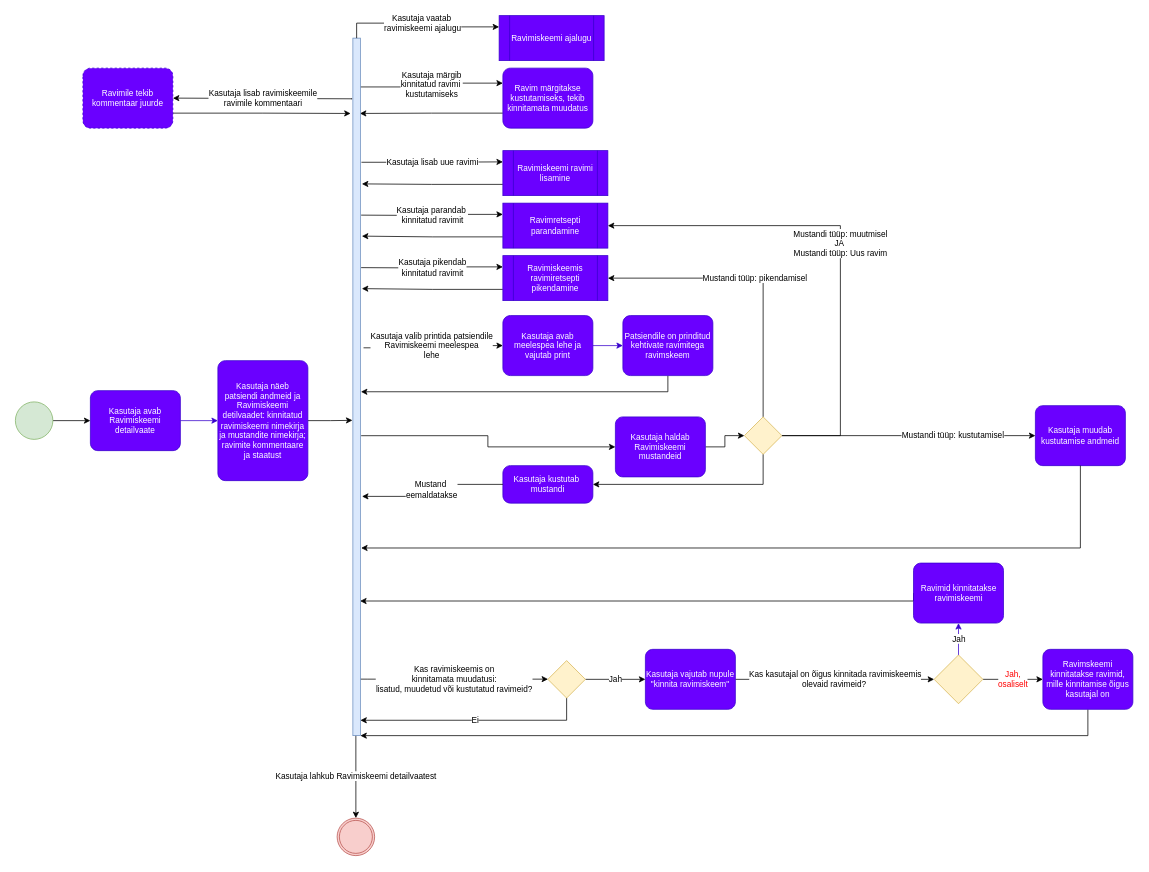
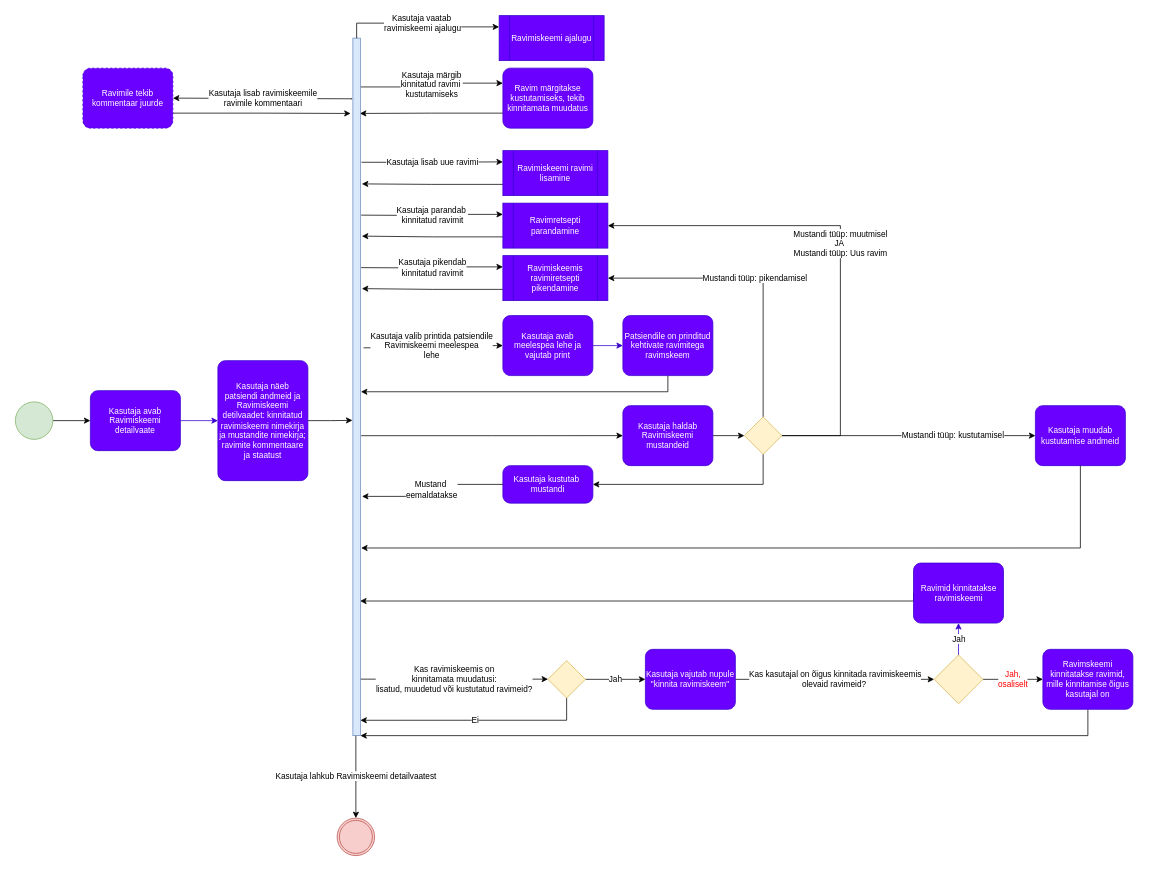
- <mxCell id="47" value="Kasutaja haldab Ravimiskeemi mustandeid" style="points=[[0.25,0,0],[0.5,0,0],[0.75,0,0],[1,0.25,0],[1,0.5,0],[1,0.75,0],[0.75,1,0],[0.5,1,0],[0.25,1,0],[0,0.75,0],[0,0.5,0],[0,0.25,0]];shape=mxgraph.bpmn.task;whiteSpace=wrap;rectStyle=rounded;size=10;taskMarker=abstract;fillColor=#6a00ff;strokeColor=#3700CC;fontSize=11;fontColor=#ffffff;" vertex="1" parent="1"><mxGeometry x="820" y="555" width="120" height="80" as="geometry" /></mxCell>
+ <mxCell id="47" value="Kasutaja haldab Ravimiskeemi mustandeid" style="points=[[0.25,0,0],[0.5,0,0],[0.75,0,0],[1,0.25,0],[1,0.5,0],[1,0.75,0],[0.75,1,0],[0.5,1,0],[0.25,1,0],[0,0.75,0],[0,0.5,0],[0,0.25,0]];shape=mxgraph.bpmn.task;whiteSpace=wrap;rectStyle=rounded;size=10;taskMarker=abstract;fillColor=#6a00ff;strokeColor=#3700CC;fontSize=11;fontColor=#ffffff;" vertex="1" parent="1"><mxGeometry x="830" y="540" width="120" height="80" as="geometry" /></mxCell>
